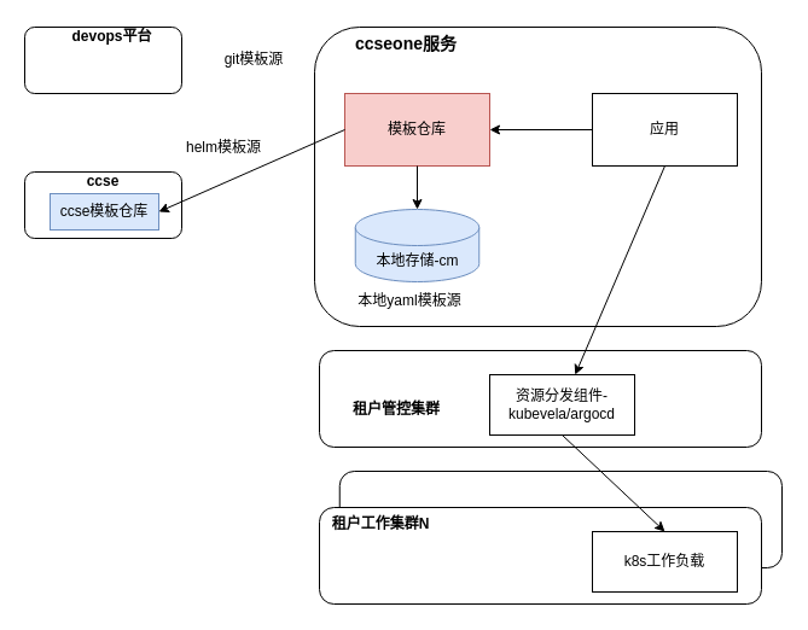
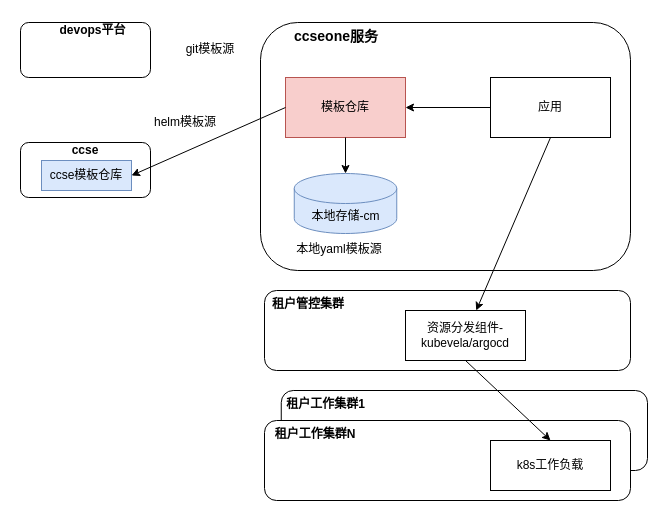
- <mxCell id="23" value="租户管控集群" style="text;html=1;strokeColor=none;fillColor=none;align=center;verticalAlign=middle;whiteSpace=wrap;rounded=0;fontStyle=1" parent="1" vertex="1"><mxGeometry x="290" y="325" width="76" height="28" as="geometry" /></mxCell>
+ <mxCell id="23" value="租户管控集群" style="text;html=1;strokeColor=none;fillColor=none;align=center;verticalAlign=middle;whiteSpace=wrap;rounded=0;fontStyle=1" parent="1" vertex="1"><mxGeometry x="270" y="290" width="76" height="28" as="geometry" /></mxCell>
+ <mxCell id="26" value="&lt;b&gt;租户工作集群1&lt;/b&gt;" style="text;html=1;strokeColor=none;fillColor=none;align=center;verticalAlign=middle;whiteSpace=wrap;rounded=0;" parent="1" vertex="1"><mxGeometry x="280.75" y="390" width="89.25" height="28" as="geometry" /></mxCell>
